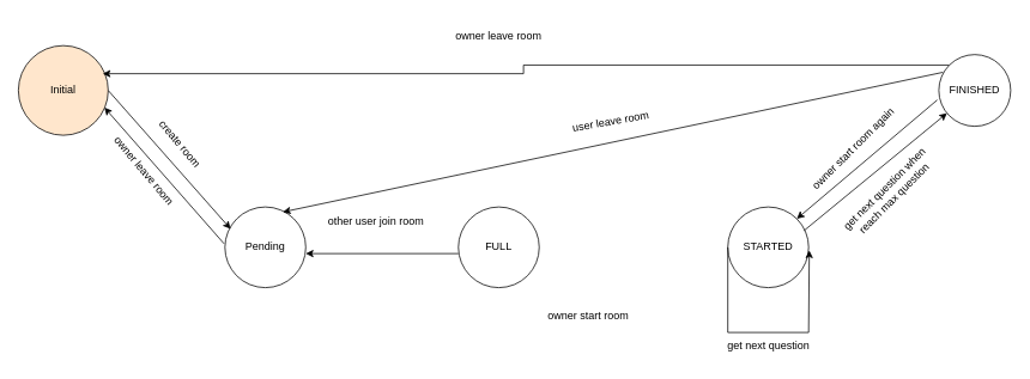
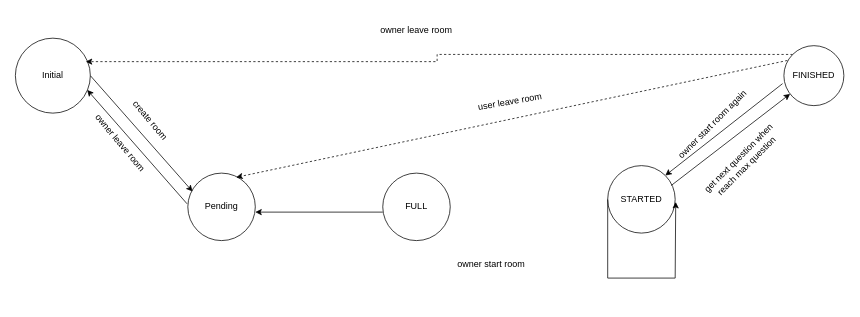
- <mxCell id="15" style="edgeStyle=orthogonalEdgeStyle;rounded=0;orthogonalLoop=1;jettySize=auto;html=1;exitX=0;exitY=0;exitDx=0;exitDy=0;entryX=0.939;entryY=0.313;entryDx=0;entryDy=0;entryPerimeter=0;" parent="1" source="16" target="2" edge="1"><mxGeometry relative="1" as="geometry" /></mxCell>
+ <mxCell id="15" style="edgeStyle=orthogonalEdgeStyle;rounded=0;orthogonalLoop=1;jettySize=auto;html=1;exitX=0;exitY=0;exitDx=0;exitDy=0;entryX=0.939;entryY=0.313;entryDx=0;entryDy=0;entryPerimeter=0;dashed=1;" parent="1" source="16" target="2" edge="1"><mxGeometry relative="1" as="geometry" /></mxCell>
- <mxCell id="2" value="Initial" style="ellipse;whiteSpace=wrap;html=1;aspect=fixed;fillColor=#ffe6cc;" parent="1" vertex="1"><mxGeometry x="20" y="50" width="100" height="100" as="geometry" /></mxCell>
+ <mxCell id="2" value="Initial" style="ellipse;whiteSpace=wrap;html=1;aspect=fixed;" parent="1" vertex="1"><mxGeometry x="20" y="50" width="100" height="100" as="geometry" /></mxCell>
- <mxCell id="19" value="" style="endArrow=classic;html=1;rounded=0;entryX=0.717;entryY=0.062;entryDx=0;entryDy=0;entryPerimeter=0;exitX=0.057;exitY=0.247;exitDx=0;exitDy=0;exitPerimeter=0;" parent="1" source="16" target="3" edge="1"><mxGeometry width="50" height="50" relative="1" as="geometry"><mxPoint x="1040" y="50" as="sourcePoint" /><mxPoint x="690" y="50" as="targetPoint" /></mxGeometry></mxCell>
+ <mxCell id="19" value="" style="endArrow=classic;html=1;rounded=0;entryX=0.717;entryY=0.062;entryDx=0;entryDy=0;entryPerimeter=0;exitX=0.057;exitY=0.247;exitDx=0;exitDy=0;exitPerimeter=0;dashed=1;" parent="1" source="16" target="3" edge="1"><mxGeometry width="50" height="50" relative="1" as="geometry"><mxPoint x="1040" y="50" as="sourcePoint" /><mxPoint x="690" y="50" as="targetPoint" /></mxGeometry></mxCell>
- <mxCell id="9" value="other user join room&amp;nbsp;" style="text;html=1;strokeColor=none;fillColor=none;align=center;verticalAlign=middle;whiteSpace=wrap;rounded=0;" parent="1" vertex="1"><mxGeometry x="360" y="240" width="120" height="13.33" as="geometry" /></mxCell>
- <mxCell id="11" value="STARTED" style="ellipse;whiteSpace=wrap;html=1;aspect=fixed;" parent="1" vertex="1"><mxGeometry x="810" y="230" width="90" height="90" as="geometry" /></mxCell>
+ <mxCell id="11" value="STARTED" style="ellipse;whiteSpace=wrap;html=1;aspect=fixed;" parent="1" vertex="1"><mxGeometry x="810" y="220" width="90" height="90" as="geometry" /></mxCell>
- <mxCell id="14" value="get next question" style="text;html=1;strokeColor=none;fillColor=none;align=center;verticalAlign=middle;whiteSpace=wrap;rounded=0;" parent="1" vertex="1"><mxGeometry x="802.5" y="370" width="105" height="30" as="geometry" /></mxCell>
